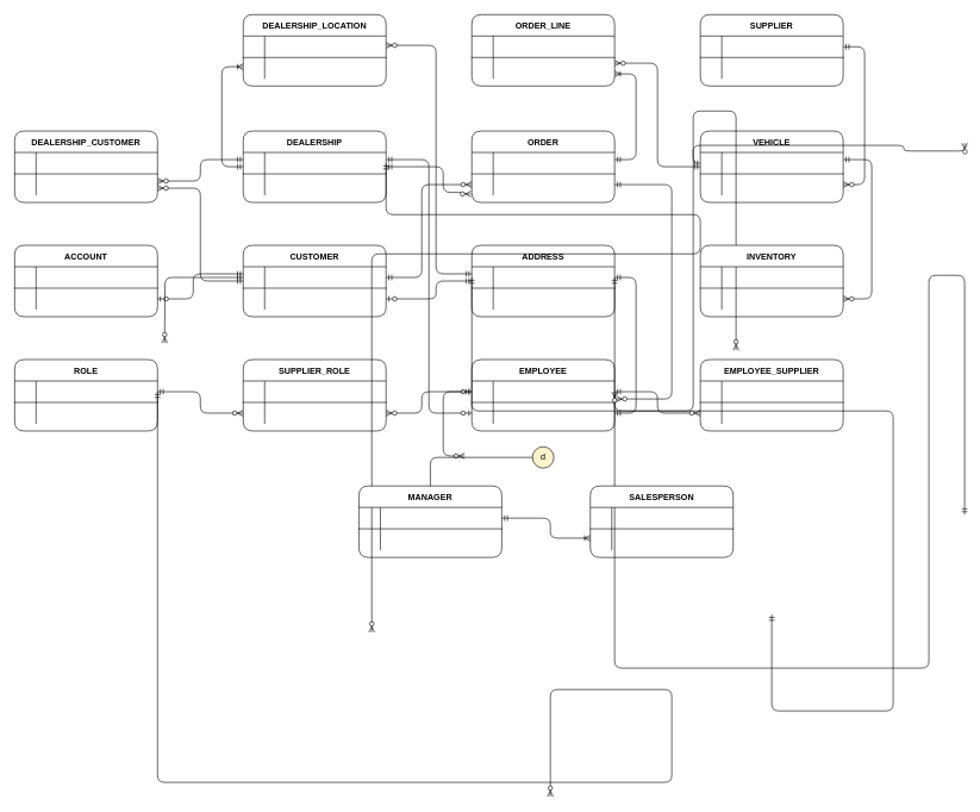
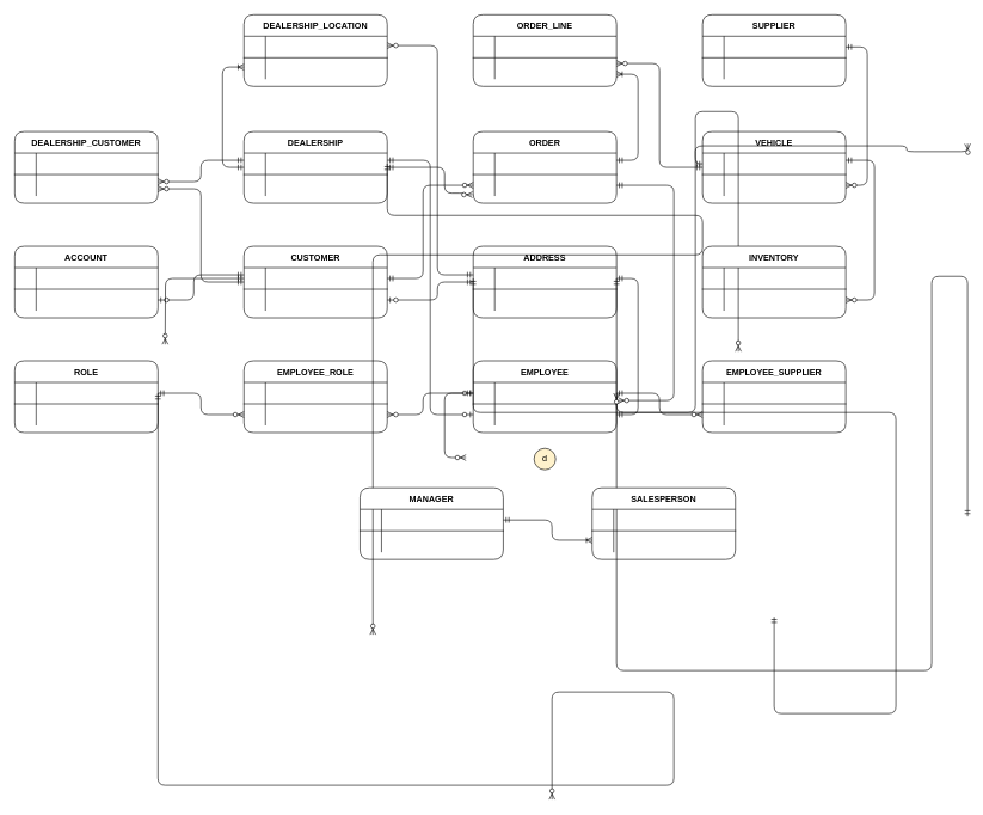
- <mxCell id="66" value="SUPPLIER_ROLE" style="shape=table;startSize=30;container=1;collapsible=1;childLayout=tableLayout;fixedRows=1;rowLines=0;fontStyle=1;align=center;resizeLast=1;rounded=1;" vertex="1" parent="1"><mxGeometry x="340" y="503" width="200" height="100" as="geometry" /></mxCell>
+ <mxCell id="66" value="EMPLOYEE_ROLE" style="shape=table;startSize=30;container=1;collapsible=1;childLayout=tableLayout;fixedRows=1;rowLines=0;fontStyle=1;align=center;resizeLast=1;rounded=1;" vertex="1" parent="1"><mxGeometry x="340" y="503" width="200" height="100" as="geometry" /></mxCell>
- <mxCell id="142" value="" style="endArrow=none;html=1;rounded=1;labelBackgroundColor=none;fontColor=none;strokeColor=default;strokeWidth=1;entryX=0;entryY=0.5;entryDx=0;entryDy=0;exitX=0.5;exitY=0;exitDx=0;exitDy=0;edgeStyle=orthogonalEdgeStyle;" edge="1" parent="1" source="133" target="141"><mxGeometry width="50" height="50" relative="1" as="geometry"><mxPoint x="820" y="479" as="sourcePoint" /><mxPoint x="870" y="429" as="targetPoint" /></mxGeometry></mxCell>
